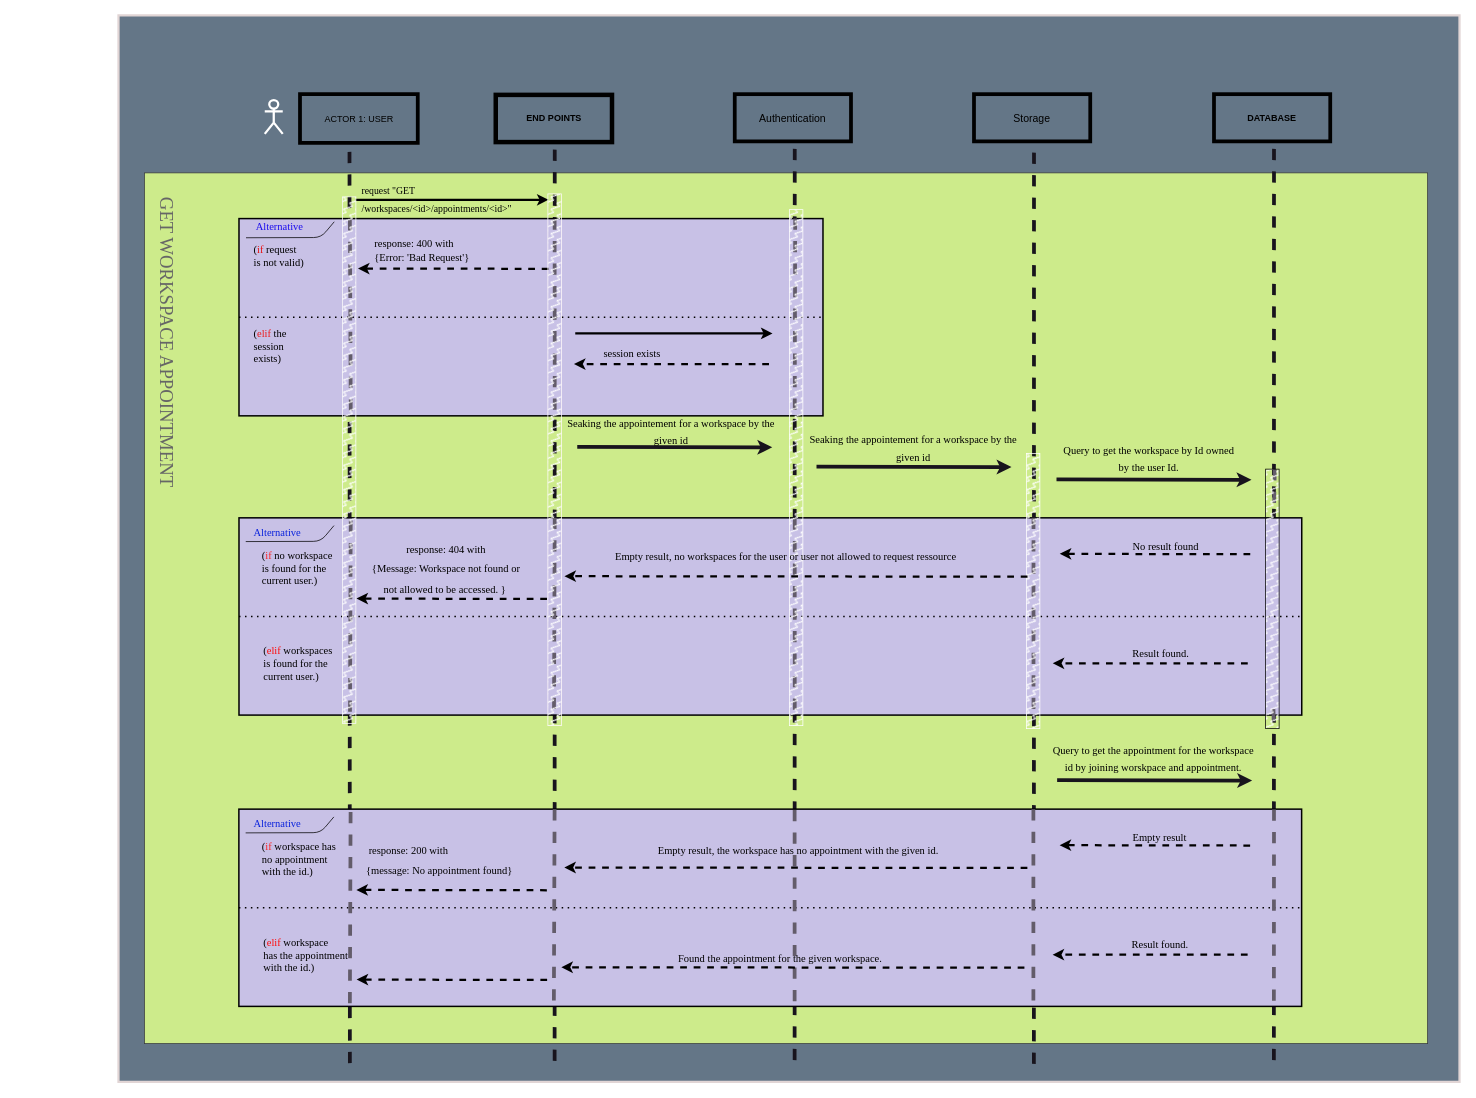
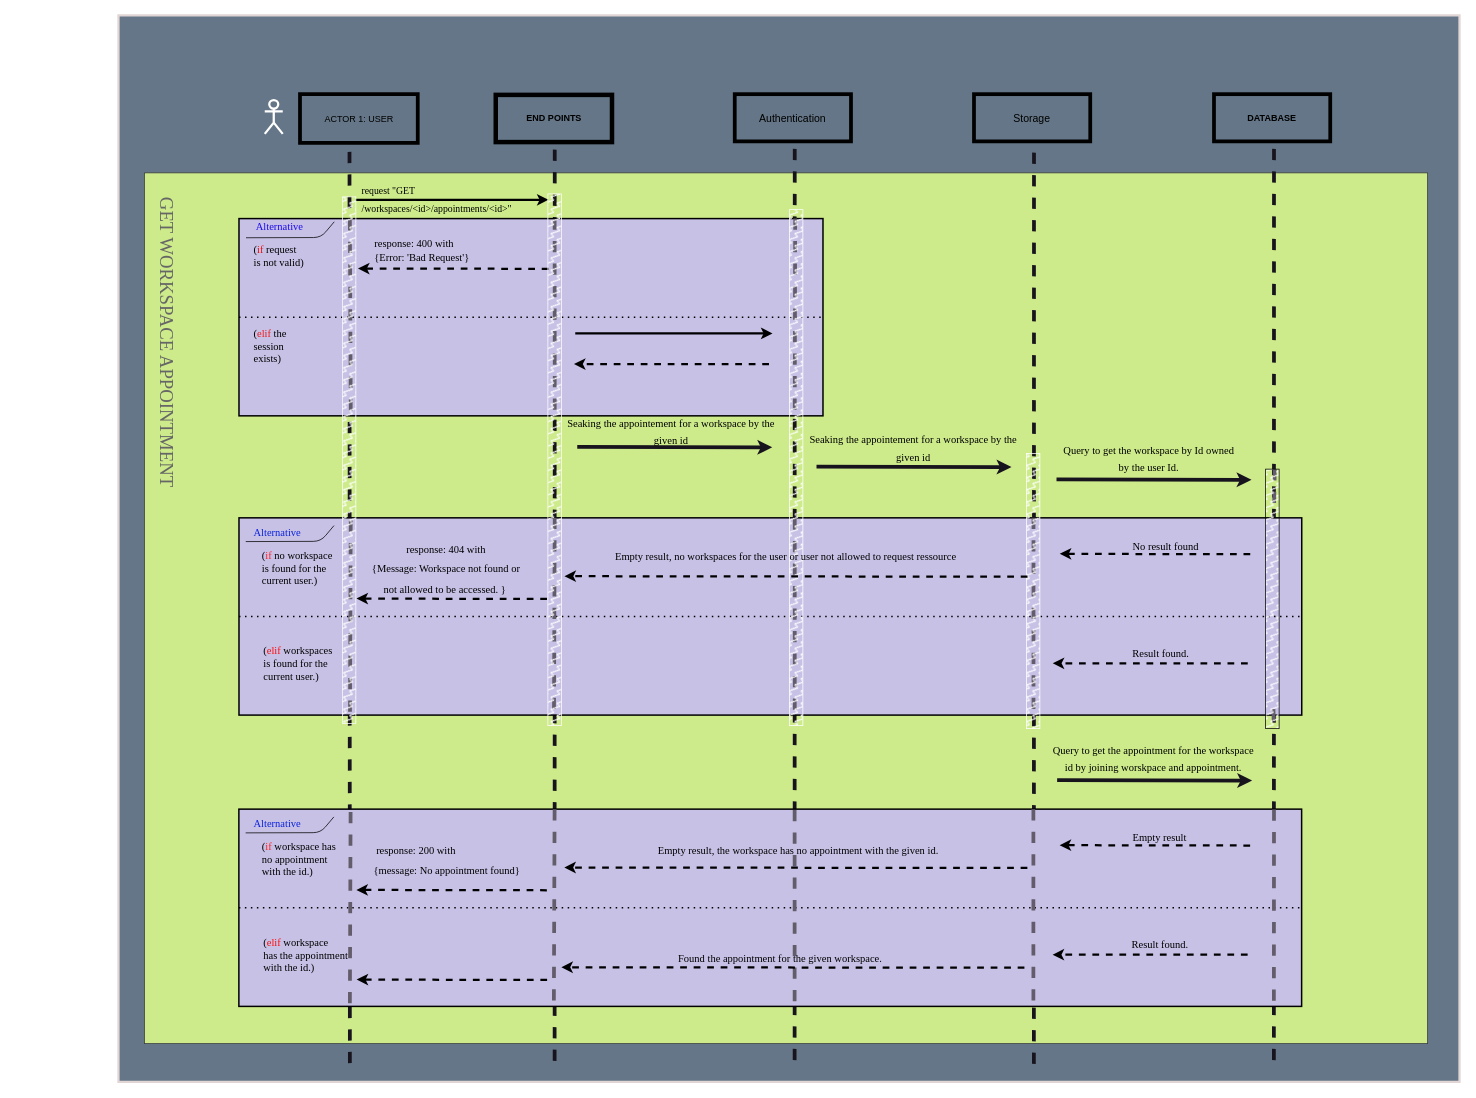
- <mxCell id="20" value="&lt;font face=&quot;Verdana&quot;&gt;&lt;span style=&quot;font-size: 14px;&quot;&gt;session exists&lt;/span&gt;&lt;/font&gt;" style="text;html=1;align=center;verticalAlign=middle;resizable=0;points=[];autosize=1;strokeColor=none;fillColor=none;fontSize=22;fontColor=#000000;" parent="1" vertex="1"><mxGeometry x="784.806" y="449.95" width="115" height="39" as="geometry" /></mxCell>
- <mxCell id="80" value="&lt;div style=&quot;text-align: left;&quot;&gt;&lt;span style=&quot;background-color: initial; font-size: 14px;&quot;&gt;&lt;font face=&quot;Verdana&quot;&gt;&amp;nbsp;response: 200 with&lt;/font&gt;&lt;/span&gt;&lt;/div&gt;&lt;div style=&quot;text-align: left;&quot;&gt;&lt;span style=&quot;background-color: initial; font-size: 14px;&quot;&gt;&lt;font face=&quot;Verdana&quot;&gt;{message: No appointment found}&lt;/font&gt;&lt;/span&gt;&lt;/div&gt;" style="text;html=1;align=center;verticalAlign=middle;resizable=0;points=[];autosize=1;strokeColor=none;fillColor=none;fontSize=22;fontColor=#000000;" parent="1" vertex="1"><mxGeometry x="478.836" y="1111.4" width="213" height="65" as="geometry" /></mxCell>
+ <mxCell id="80" value="&lt;div style=&quot;text-align: left;&quot;&gt;&lt;span style=&quot;background-color: initial; font-size: 14px;&quot;&gt;&lt;font face=&quot;Verdana&quot;&gt;&amp;nbsp;response: 200 with&lt;/font&gt;&lt;/span&gt;&lt;/div&gt;&lt;div style=&quot;text-align: left;&quot;&gt;&lt;span style=&quot;background-color: initial; font-size: 14px;&quot;&gt;&lt;font face=&quot;Verdana&quot;&gt;{message: No appointment found}&lt;/font&gt;&lt;/span&gt;&lt;/div&gt;" style="text;html=1;align=center;verticalAlign=middle;resizable=0;points=[];autosize=1;strokeColor=none;fillColor=none;fontSize=22;fontColor=#000000;" parent="1" vertex="1"><mxGeometry x="488.836" y="1111.4" width="213" height="65" as="geometry" /></mxCell>
